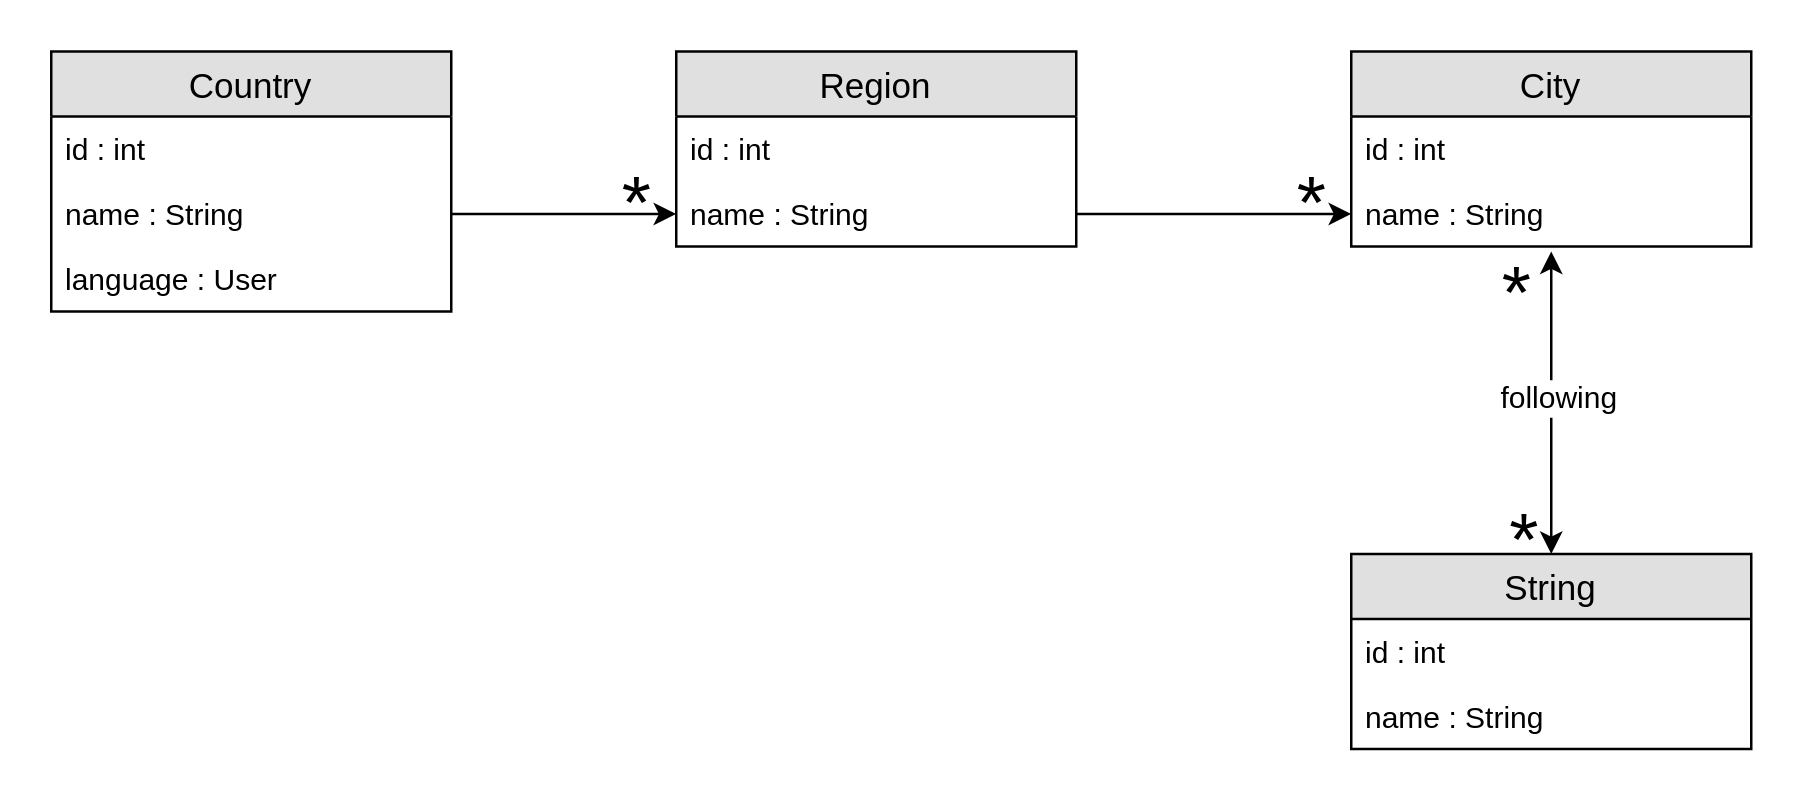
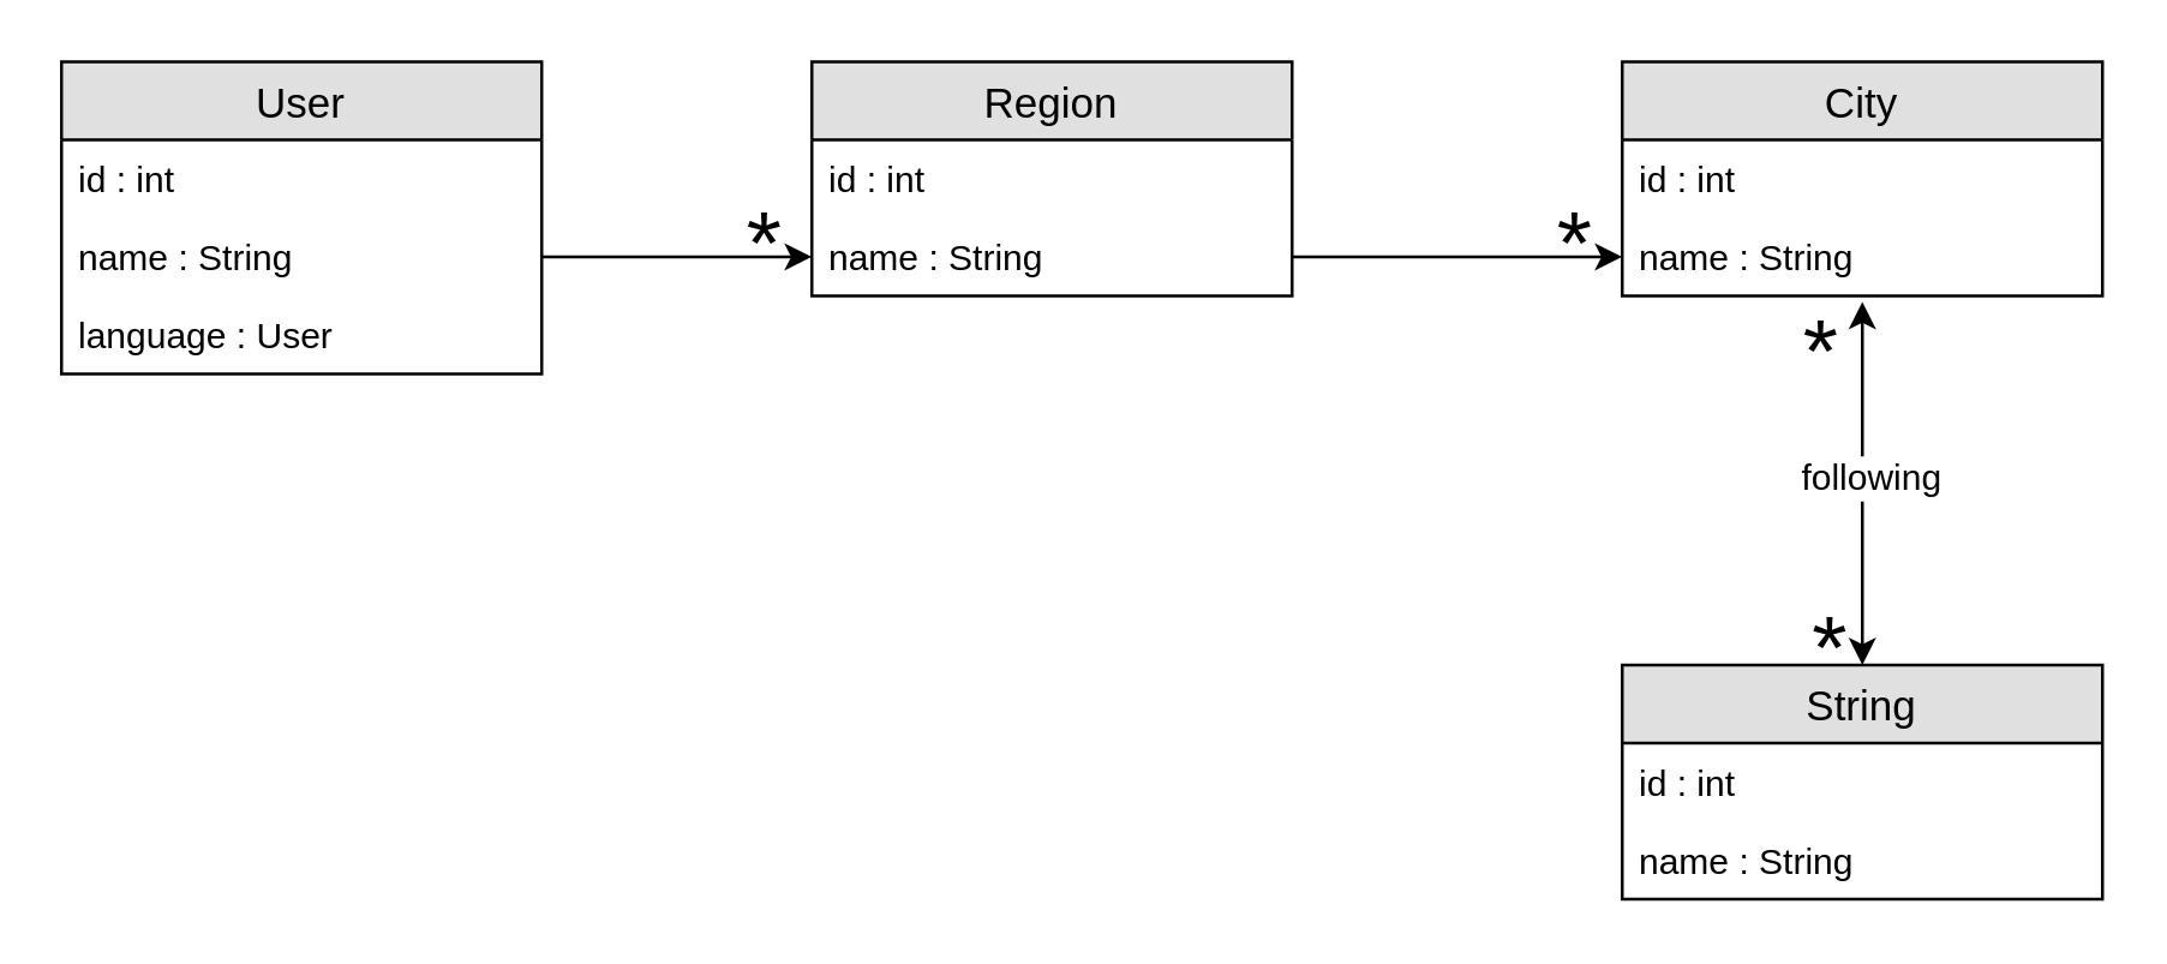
- <mxCell id="2" value="Country" style="swimlane;fontStyle=0;childLayout=stackLayout;horizontal=1;startSize=26;fillColor=#e0e0e0;horizontalStack=0;resizeParent=1;resizeParentMax=0;resizeLast=0;collapsible=1;marginBottom=0;swimlaneFillColor=#ffffff;align=center;fontSize=14;" vertex="1" parent="1"><mxGeometry x="20" y="20" width="160" height="104" as="geometry" /></mxCell>
+ <mxCell id="2" value="User" style="swimlane;fontStyle=0;childLayout=stackLayout;horizontal=1;startSize=26;fillColor=#e0e0e0;horizontalStack=0;resizeParent=1;resizeParentMax=0;resizeLast=0;collapsible=1;marginBottom=0;swimlaneFillColor=#ffffff;align=center;fontSize=14;" vertex="1" parent="1"><mxGeometry x="20" y="20" width="160" height="104" as="geometry" /></mxCell>
